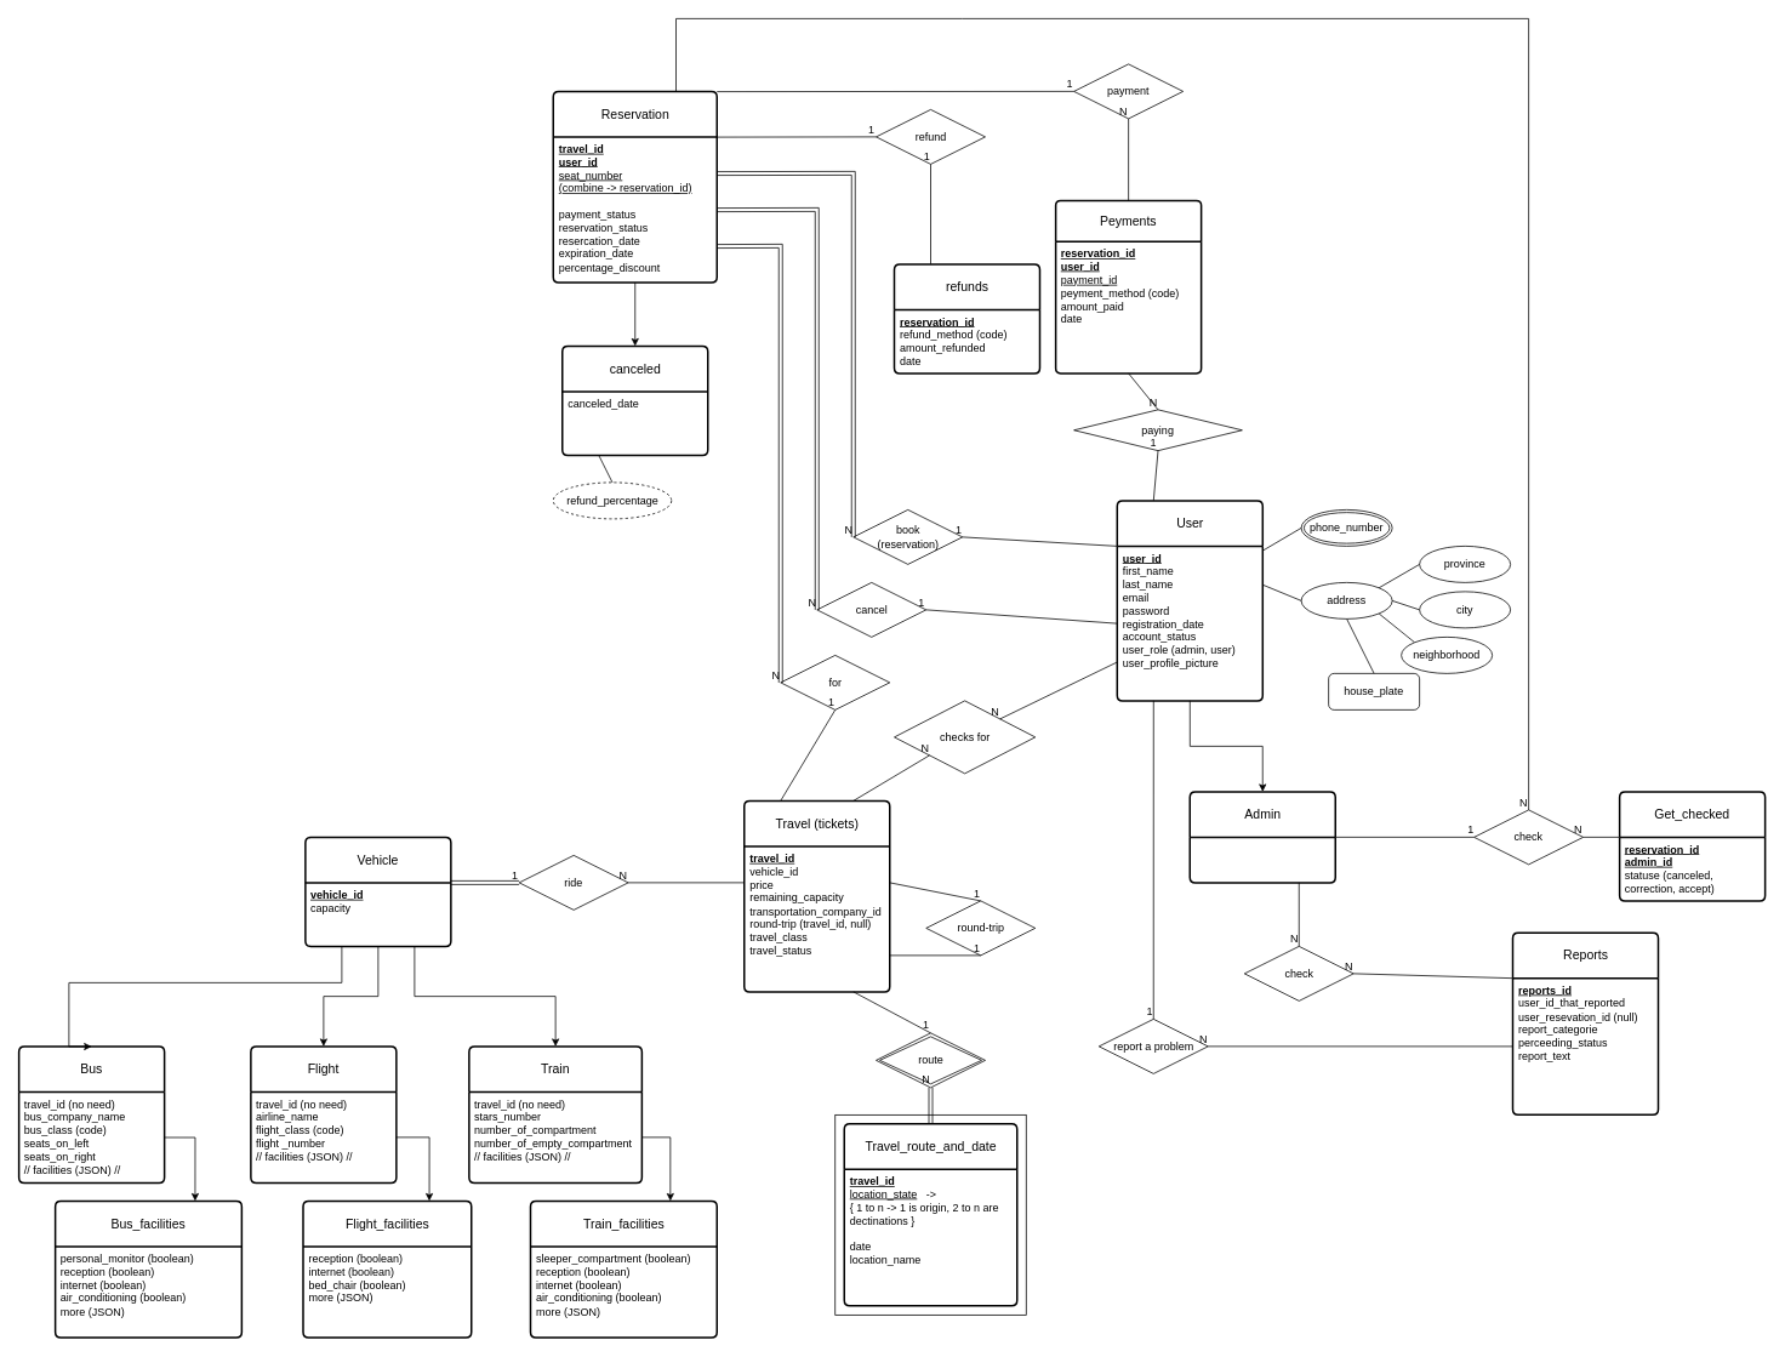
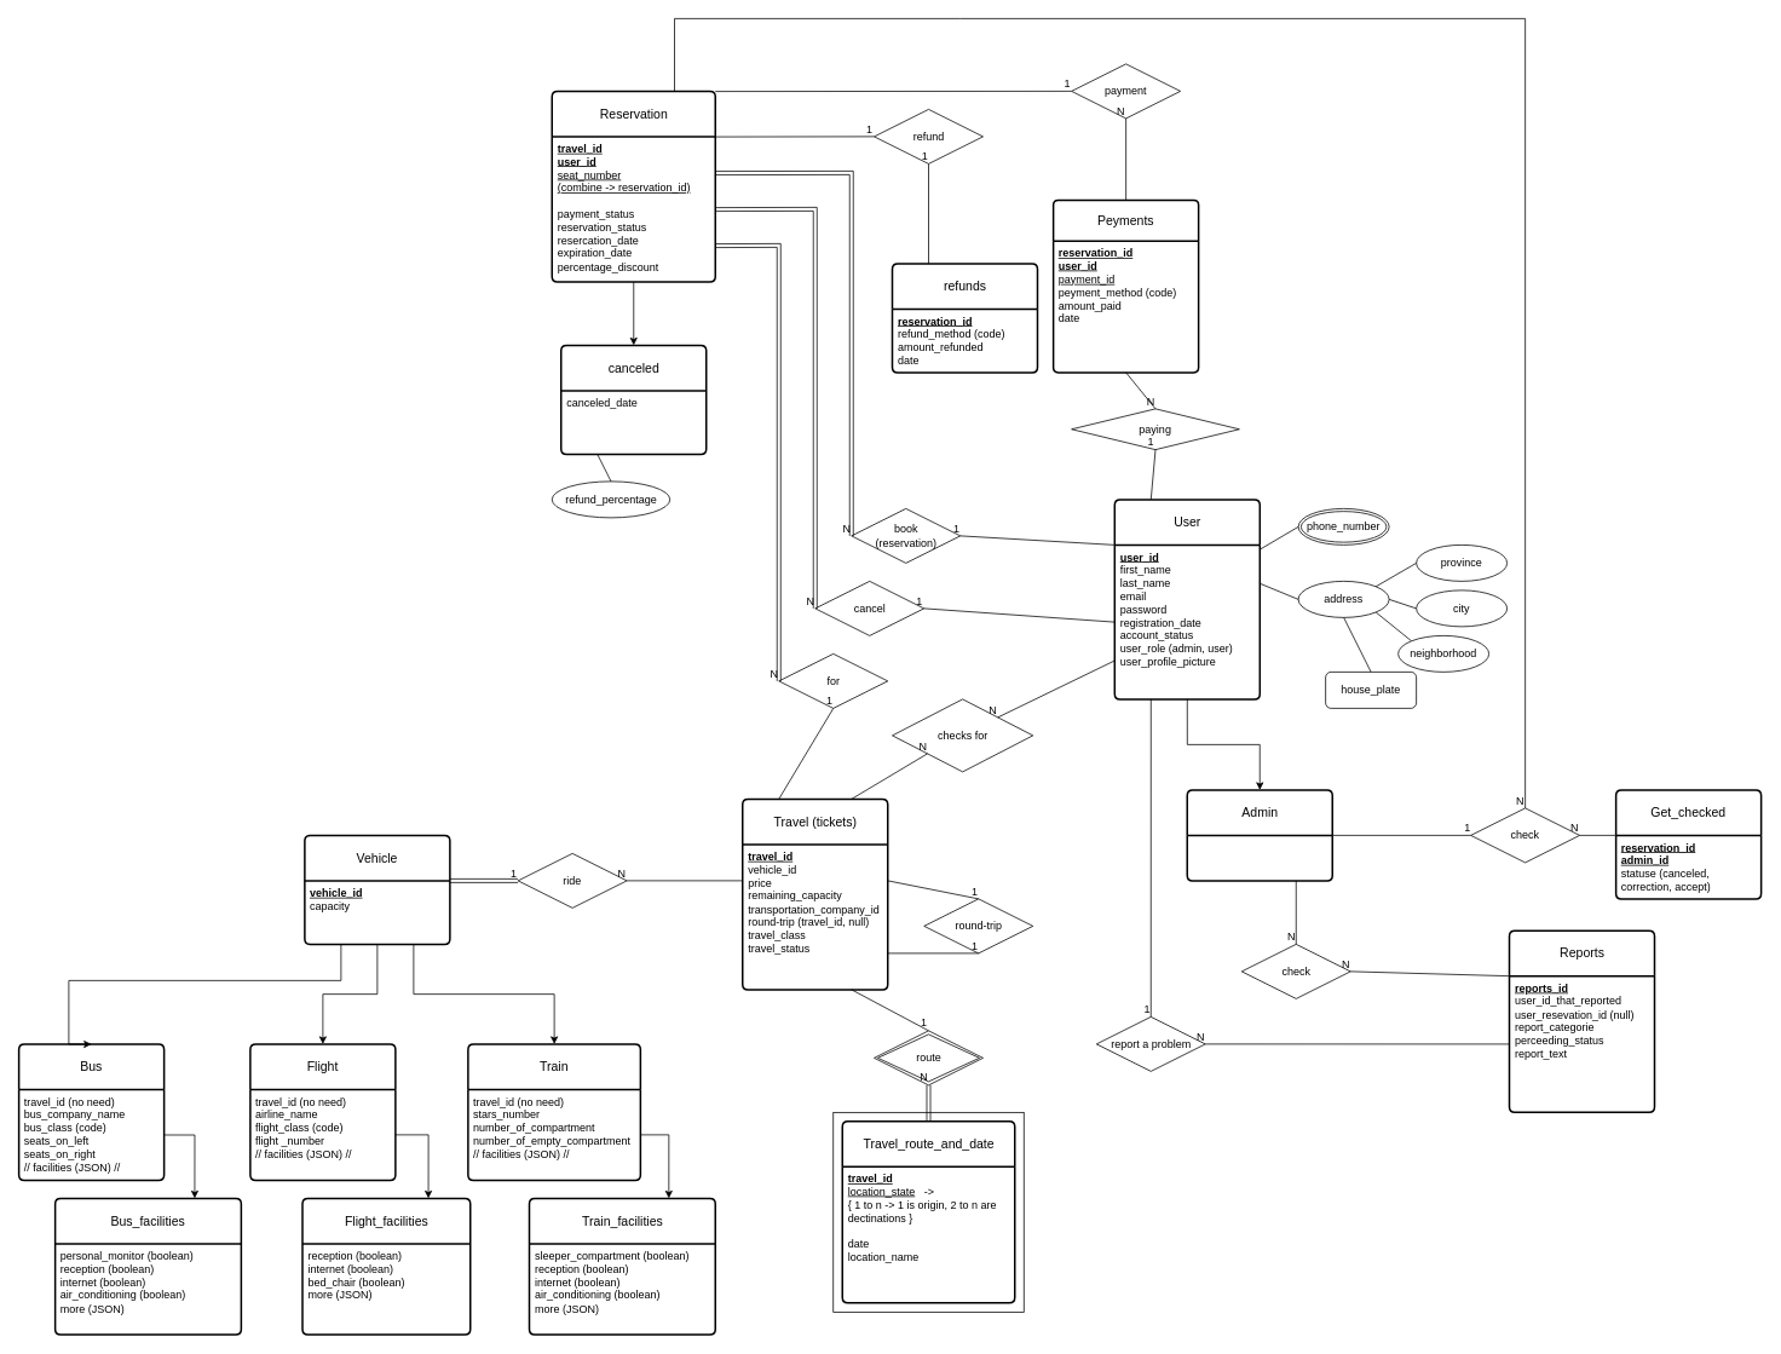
- <mxCell id="125" value="refund_percentage" style="ellipse;whiteSpace=wrap;html=1;align=center;dashed=1;" parent="1" vertex="1"><mxGeometry x="607.5" y="530" width="130" height="40" as="geometry" /></mxCell>
+ <mxCell id="125" value="refund_percentage" style="ellipse;whiteSpace=wrap;html=1;align=center;dashed=0;" parent="1" vertex="1"><mxGeometry x="607.5" y="530" width="130" height="40" as="geometry" /></mxCell>
